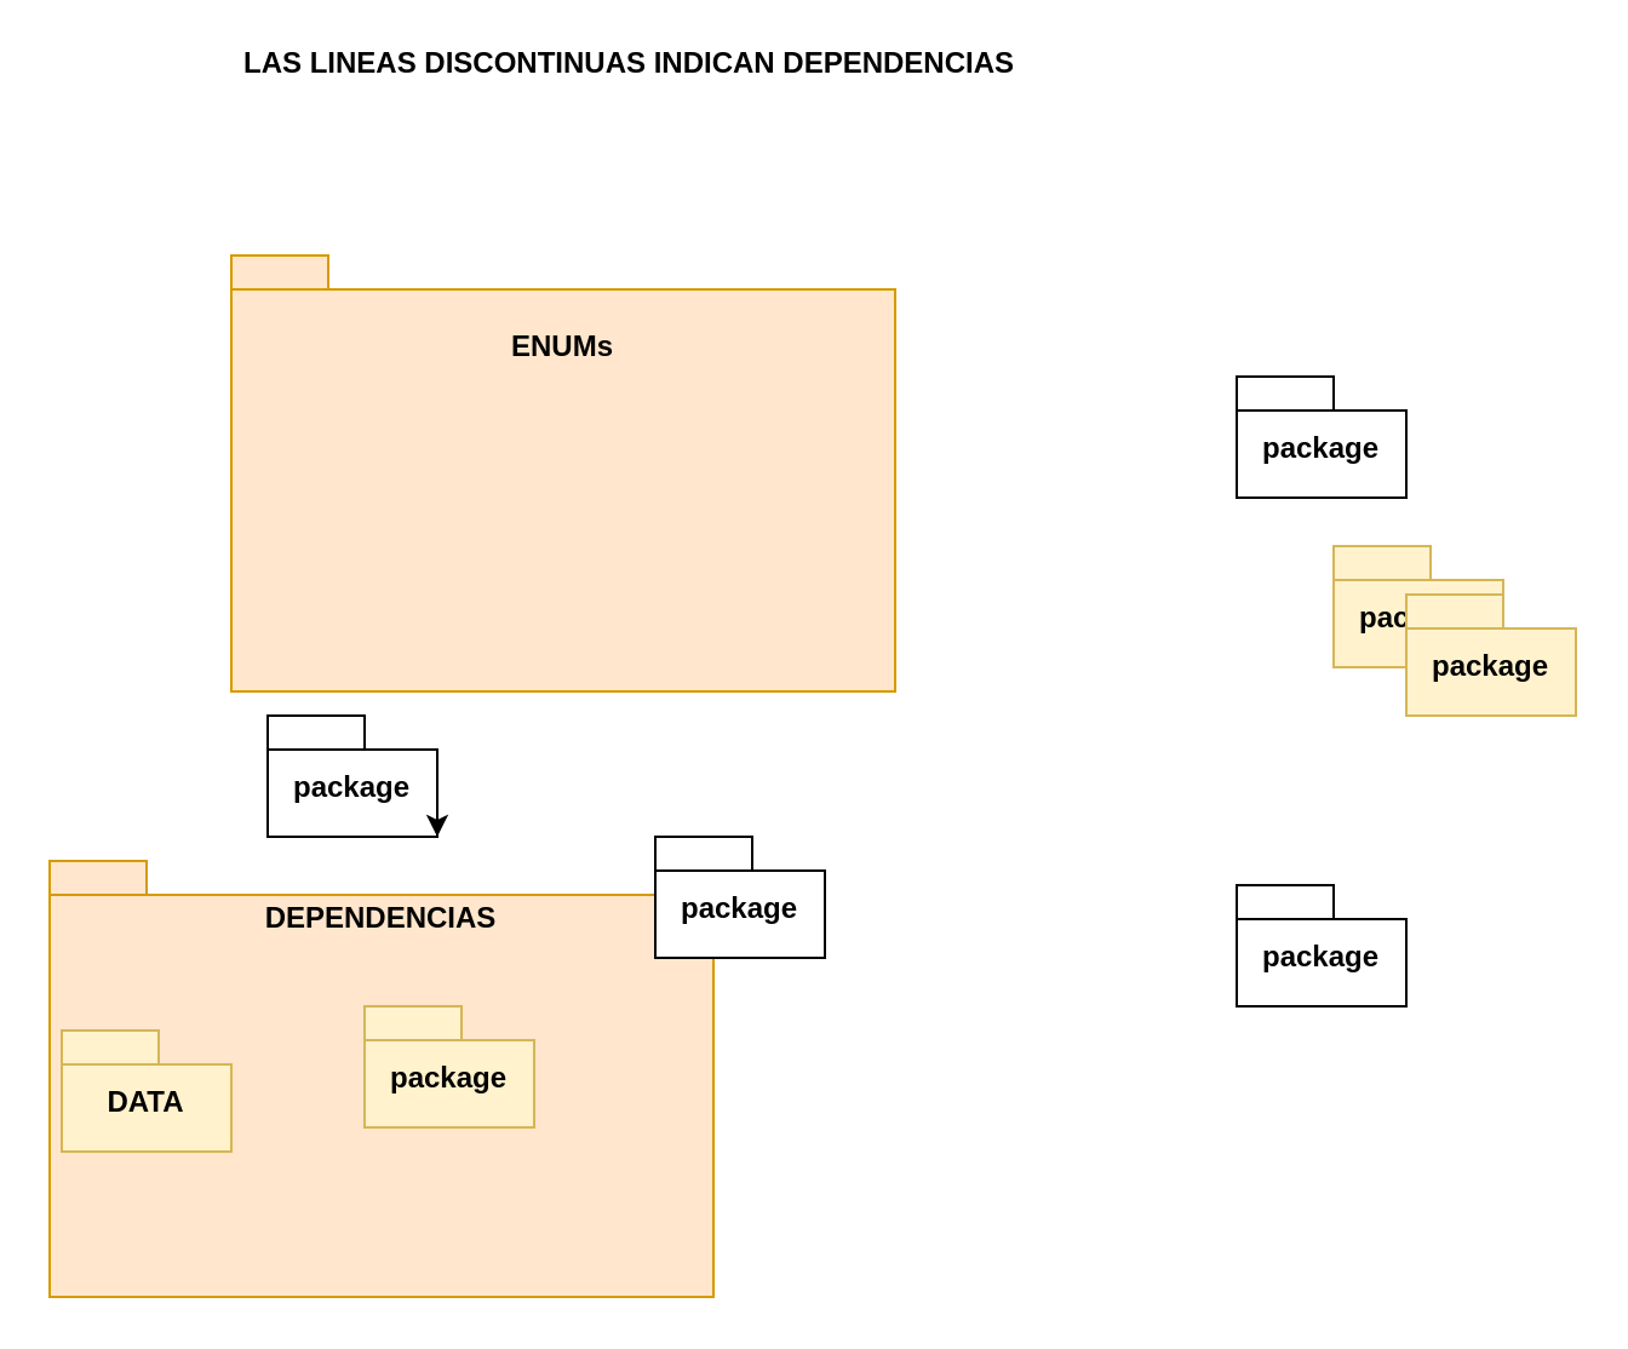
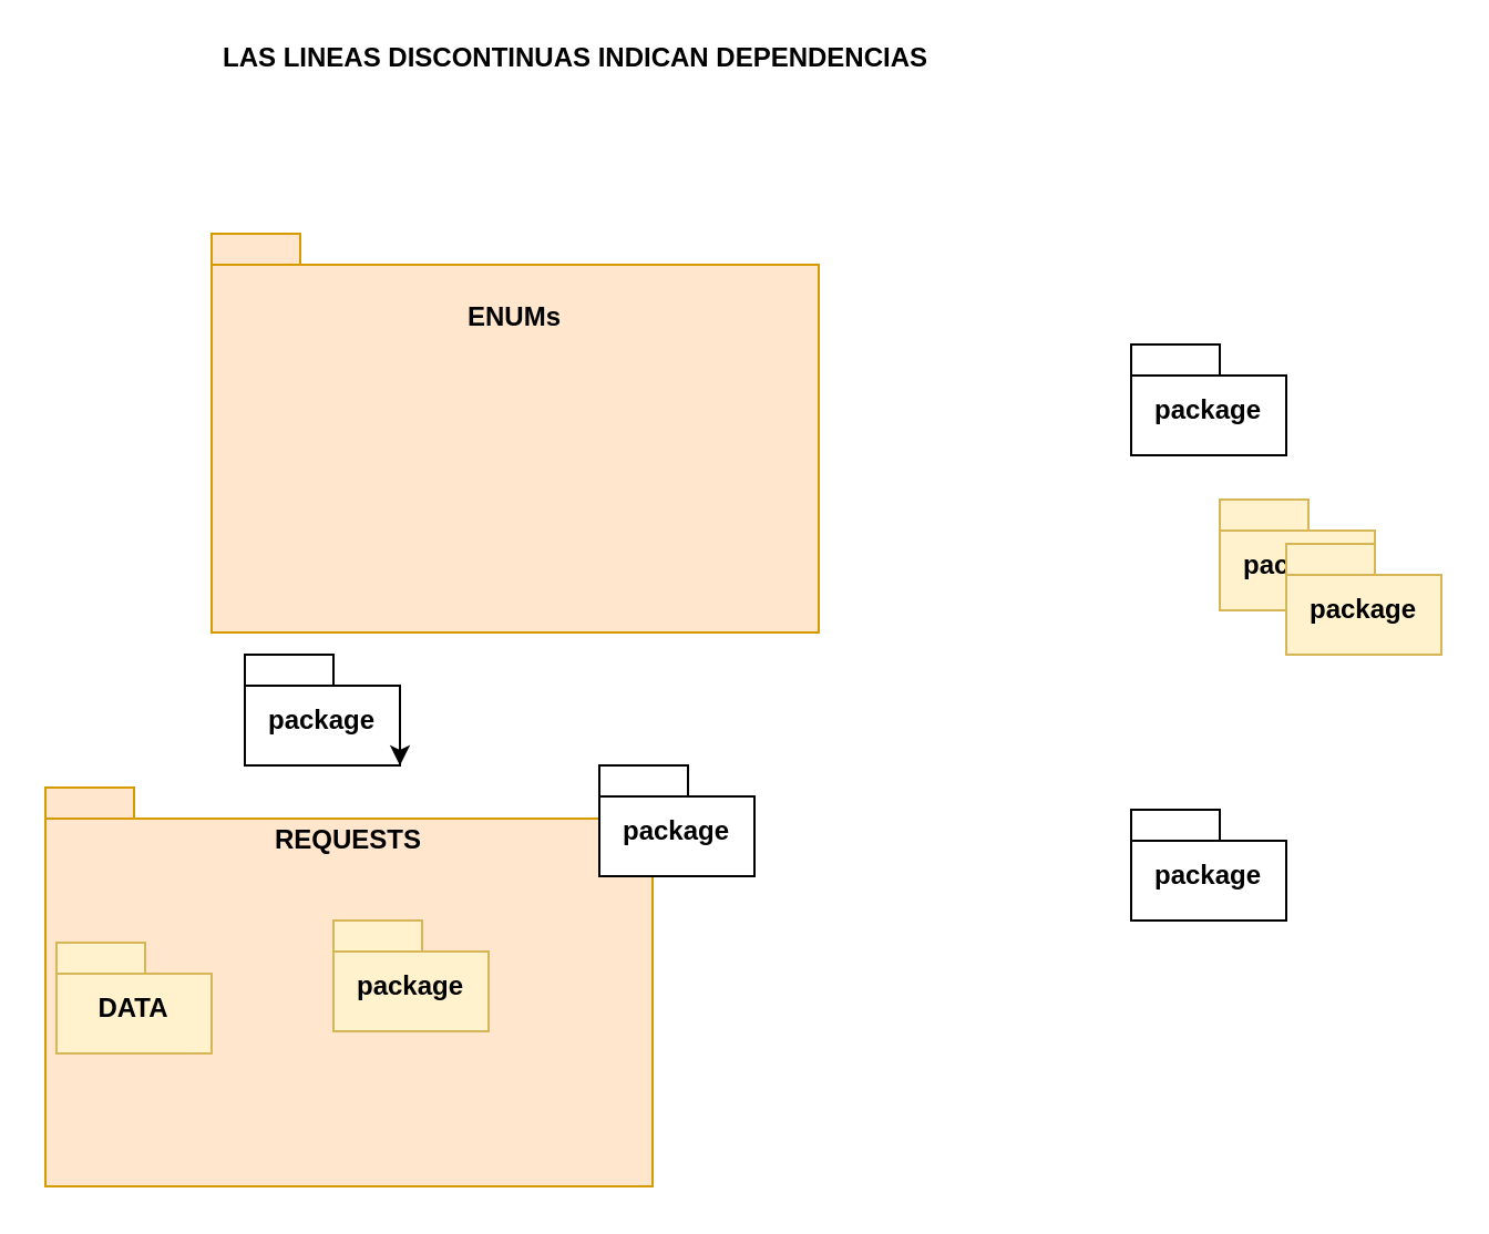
- <mxCell id="2" value="&lt;div&gt;DEPENDENCIAS&lt;/div&gt;" style="shape=folder;fontStyle=1;spacingTop=10;tabWidth=40;tabHeight=14;tabPosition=left;html=1;whiteSpace=wrap;verticalAlign=top;fillColor=#ffe6cc;strokeColor=#d79b00;" vertex="1" parent="1"><mxGeometry x="20" y="355" width="274" height="180" as="geometry" /></mxCell>
+ <mxCell id="2" value="&lt;div&gt;REQUESTS&lt;/div&gt;" style="shape=folder;fontStyle=1;spacingTop=10;tabWidth=40;tabHeight=14;tabPosition=left;html=1;whiteSpace=wrap;verticalAlign=top;fillColor=#ffe6cc;strokeColor=#d79b00;" vertex="1" parent="1"><mxGeometry x="20" y="355" width="274" height="180" as="geometry" /></mxCell>
